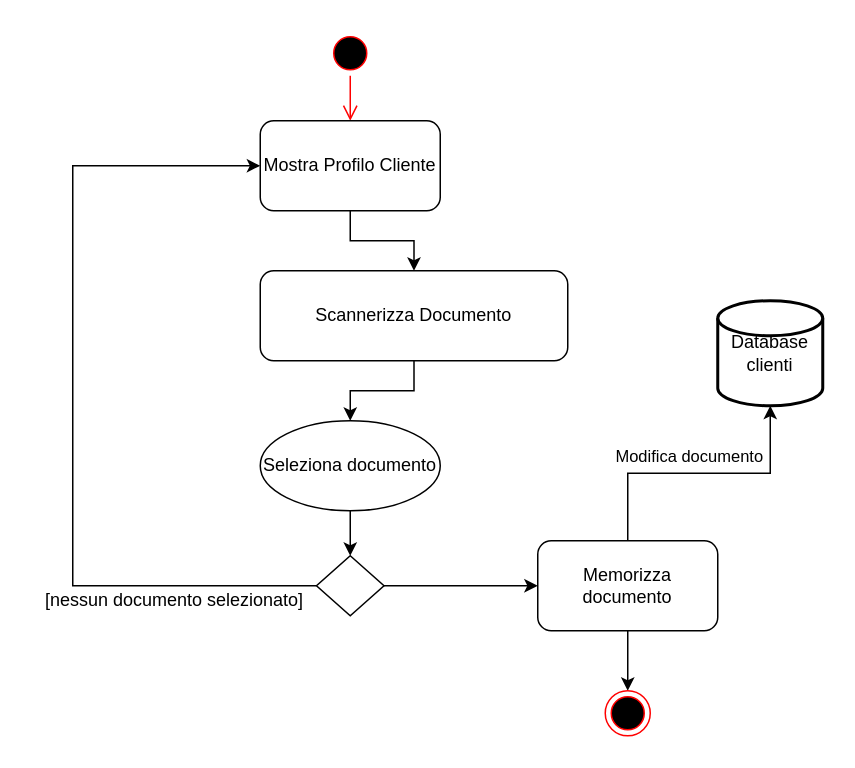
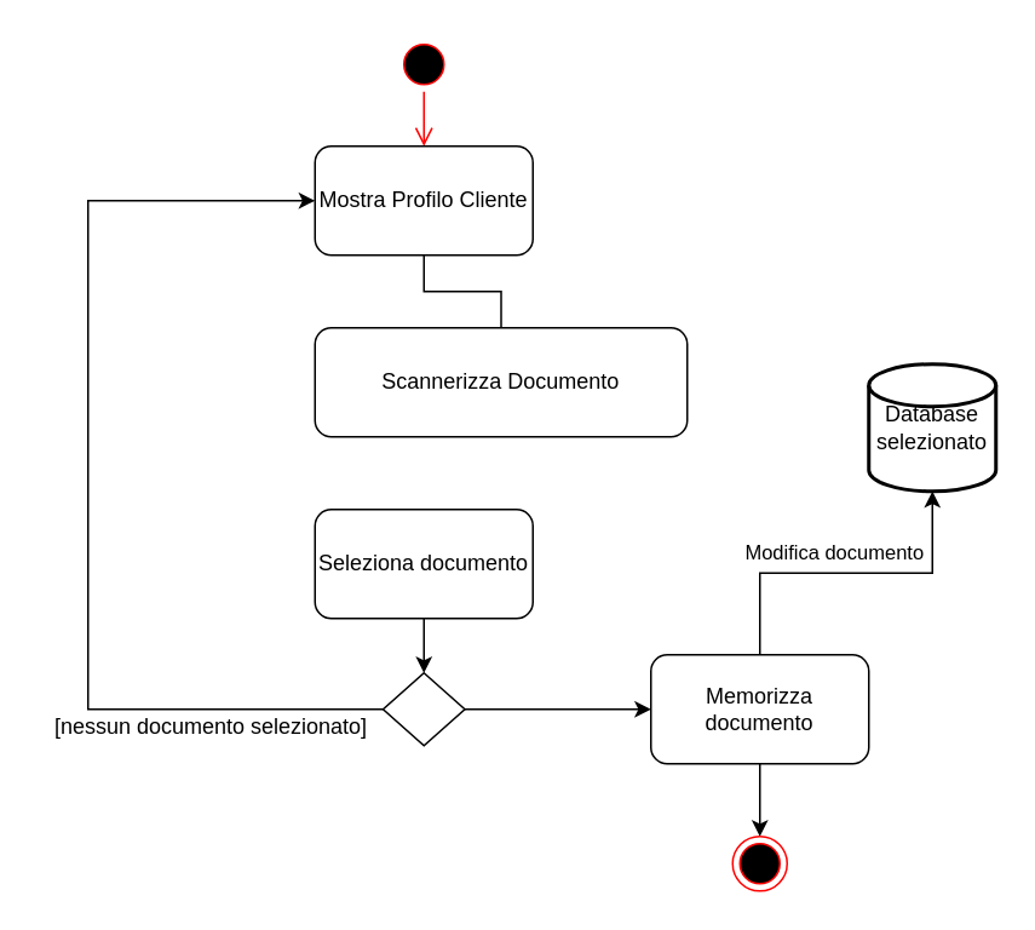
- <mxCell id="4" value="" style="edgeStyle=orthogonalEdgeStyle;rounded=0;orthogonalLoop=1;jettySize=auto;html=1;" parent="1" source="5" target="7" edge="1"><mxGeometry relative="1" as="geometry" /></mxCell>
+ <mxCell id="4" value="" style="edgeStyle=orthogonalEdgeStyle;rounded=0;orthogonalLoop=1;jettySize=auto;html=1;endArrow=none;" parent="1" source="5" target="7" edge="1"><mxGeometry relative="1" as="geometry" /></mxCell>
- <mxCell id="19" value="Database&lt;br&gt;clienti" style="strokeWidth=2;html=1;shape=mxgraph.flowchart.database;whiteSpace=wrap;" vertex="1" parent="1"><mxGeometry x="478" y="200" width="70" height="70" as="geometry" /></mxCell>
+ <mxCell id="19" value="Database&lt;br&gt;selezionato" style="strokeWidth=2;html=1;shape=mxgraph.flowchart.database;whiteSpace=wrap;" vertex="1" parent="1"><mxGeometry x="478" y="200" width="70" height="70" as="geometry" /></mxCell>
- <mxCell id="6" value="" style="edgeStyle=orthogonalEdgeStyle;rounded=0;orthogonalLoop=1;jettySize=auto;html=1;" parent="1" source="7" target="9" edge="1"><mxGeometry relative="1" as="geometry" /></mxCell>
- <mxCell id="9" value="Seleziona documento" style="ellipse;whiteSpace=wrap;html=1;" parent="1" vertex="1"><mxGeometry x="173" y="280" width="120" height="60" as="geometry" /></mxCell>
+ <mxCell id="9" value="Seleziona documento" style="rounded=1;whiteSpace=wrap;html=1;" parent="1" vertex="1"><mxGeometry x="173" y="280" width="120" height="60" as="geometry" /></mxCell>
